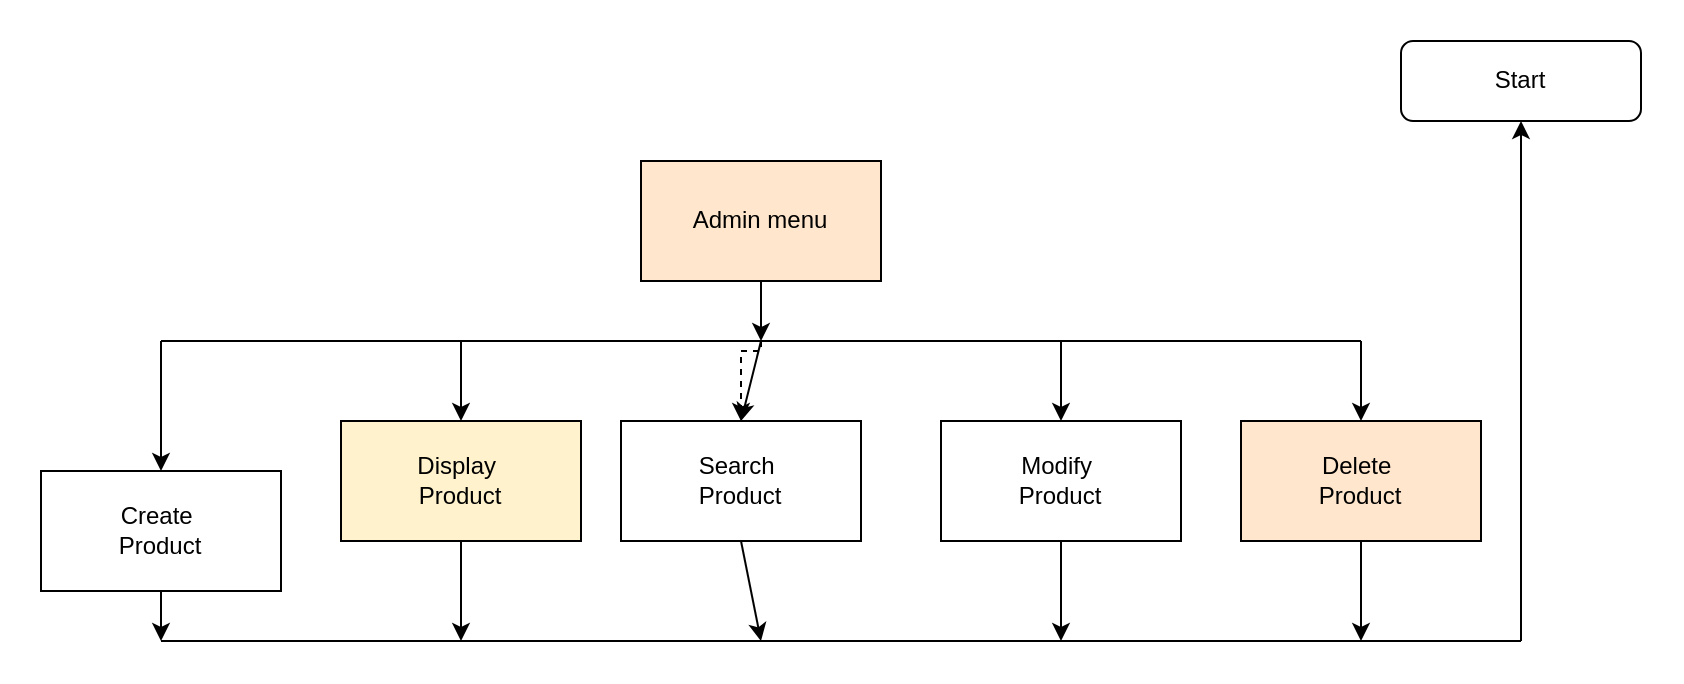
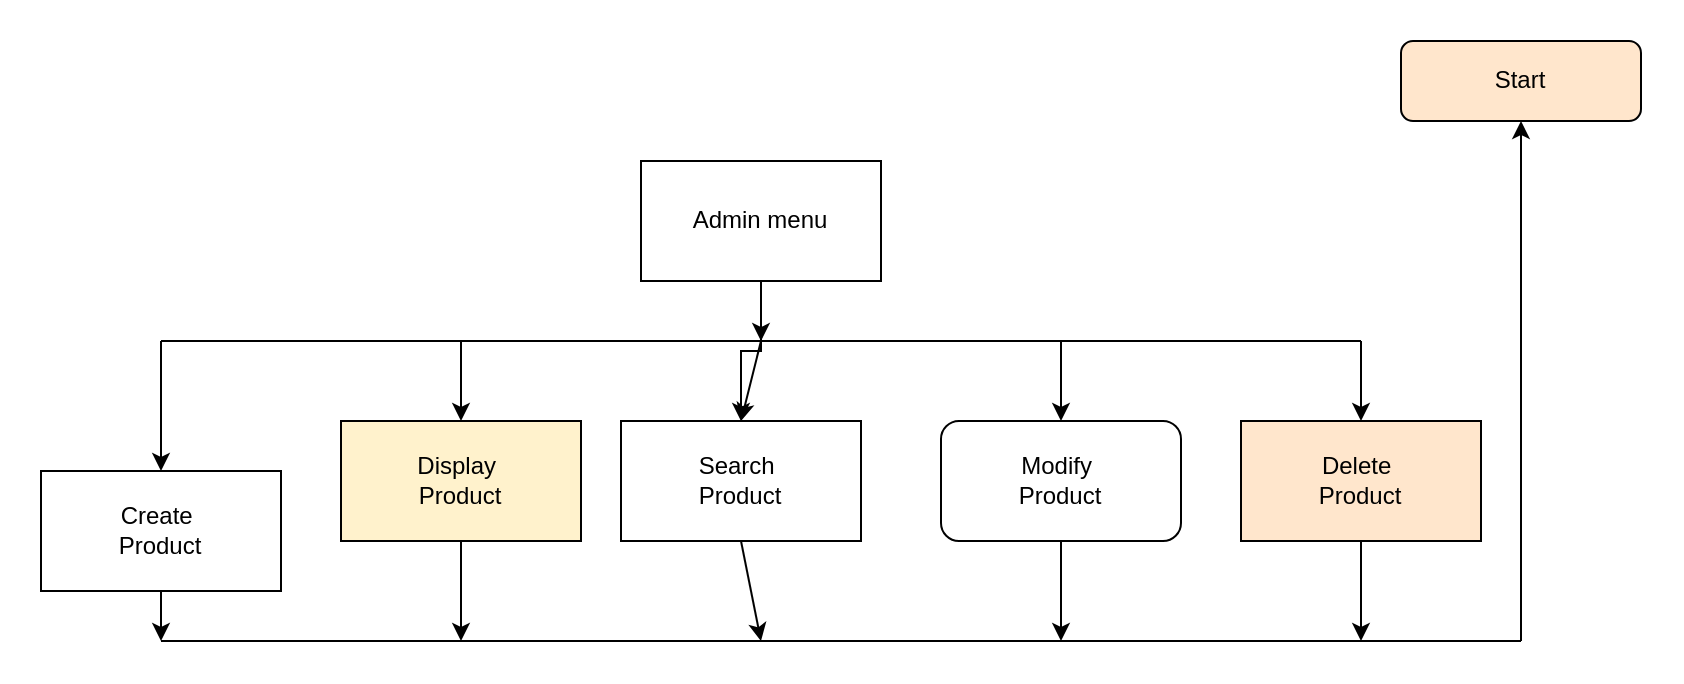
- <mxCell id="23" value="Start" style="rounded=1;whiteSpace=wrap;html=1;" vertex="1" parent="1"><mxGeometry x="700" y="20" width="120" height="40" as="geometry" /></mxCell>
+ <mxCell id="23" value="Start" style="rounded=1;whiteSpace=wrap;html=1;fillColor=#ffe6cc;" vertex="1" parent="1"><mxGeometry x="700" y="20" width="120" height="40" as="geometry" /></mxCell>
- <mxCell id="3" value="Admin menu" style="rounded=0;whiteSpace=wrap;html=1;fillColor=#ffe6cc;" vertex="1" parent="1"><mxGeometry x="320" y="80" width="120" height="60" as="geometry" /></mxCell>
+ <mxCell id="3" value="Admin menu" style="rounded=0;whiteSpace=wrap;html=1;" vertex="1" parent="1"><mxGeometry x="320" y="80" width="120" height="60" as="geometry" /></mxCell>
- <mxCell id="2" value="" style="edgeStyle=orthogonalEdgeStyle;rounded=0;orthogonalLoop=1;jettySize=auto;html=1;dashed=1;" edge="1" parent="1" source="3" target="6"><mxGeometry relative="1" as="geometry" /></mxCell>
+ <mxCell id="2" value="" style="edgeStyle=orthogonalEdgeStyle;rounded=0;orthogonalLoop=1;jettySize=auto;html=1;" edge="1" parent="1" source="3" target="6"><mxGeometry relative="1" as="geometry" /></mxCell>
- <mxCell id="5" value="Modify&amp;nbsp;&lt;br&gt;Product" style="rounded=0;whiteSpace=wrap;html=1;" vertex="1" parent="1"><mxGeometry x="470" y="210" width="120" height="60" as="geometry" /></mxCell>
+ <mxCell id="5" value="Modify&amp;nbsp;&lt;br&gt;Product" style="whiteSpace=wrap;html=1;rounded=1;" vertex="1" parent="1"><mxGeometry x="470" y="210" width="120" height="60" as="geometry" /></mxCell>
